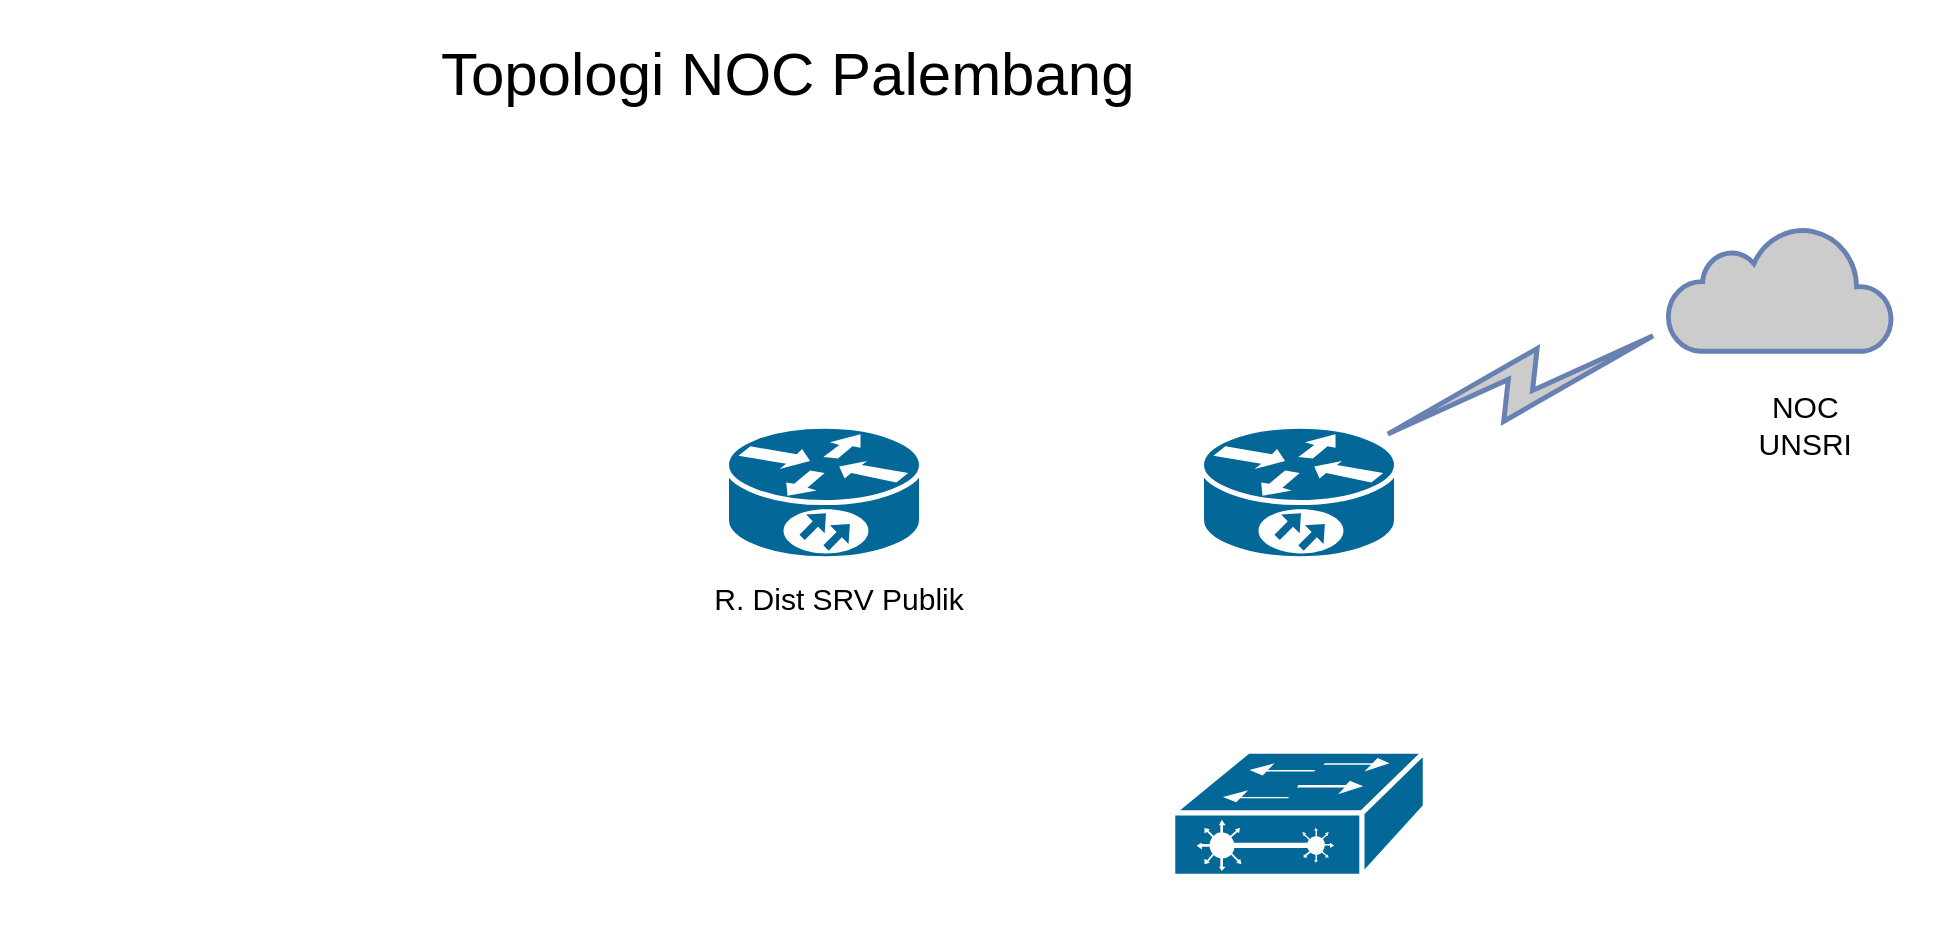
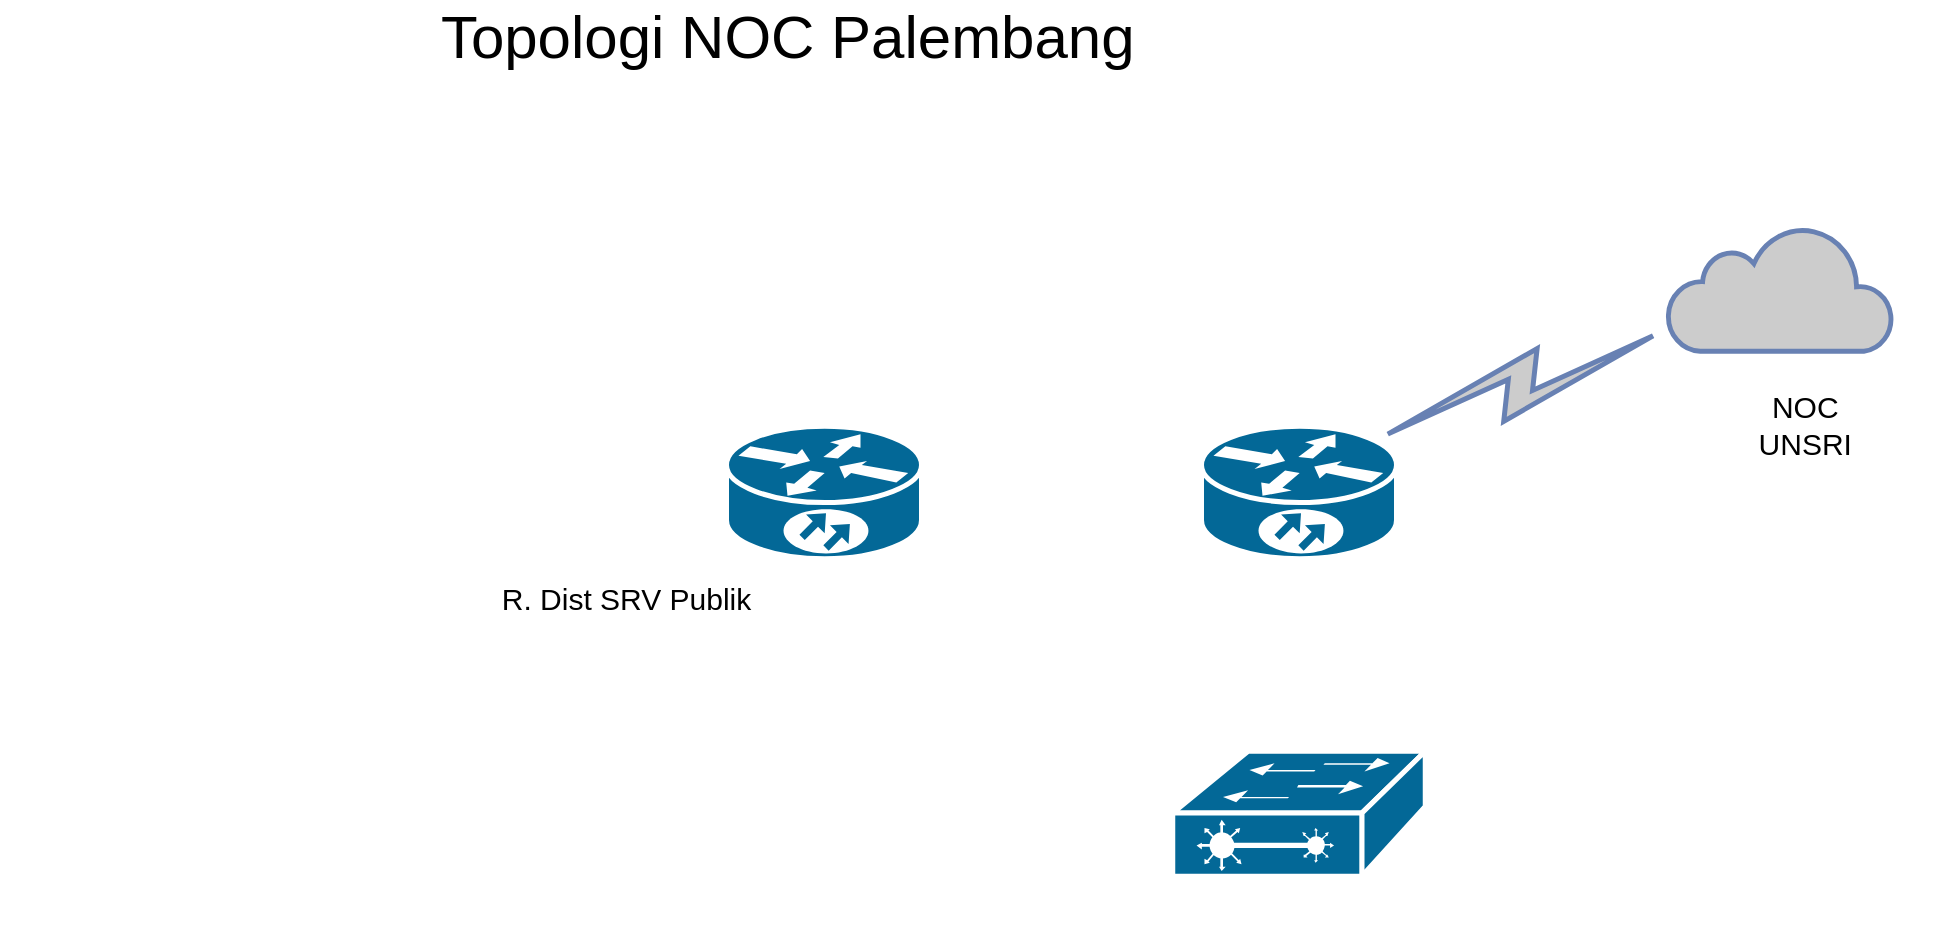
- <mxCell id="2" value="&lt;font style=&quot;font-size: 24px&quot;&gt;Topologi NOC Palembang&lt;/font&gt;" style="text;html=1;strokeColor=none;fillColor=none;align=center;verticalAlign=middle;whiteSpace=wrap;rounded=0;" parent="1" vertex="1"><mxGeometry x="20" y="20" width="590" height="20" as="geometry" /></mxCell>
+ <mxCell id="2" value="&lt;font style=&quot;font-size: 24px&quot;&gt;Topologi NOC Palembang&lt;/font&gt;" style="text;html=1;strokeColor=none;fillColor=none;align=center;verticalAlign=middle;whiteSpace=wrap;rounded=0;" parent="1" vertex="1"><mxGeometry x="20" y="5" width="590" height="20" as="geometry" /></mxCell>
- <mxCell id="8" value="R. Dist SRV Publik" style="text;html=1;strokeColor=none;fillColor=none;align=center;verticalAlign=middle;whiteSpace=wrap;rounded=0;" parent="1" vertex="1"><mxGeometry x="280" y="230" width="111" height="20" as="geometry" /></mxCell>
+ <mxCell id="8" value="R. Dist SRV Publik" style="text;html=1;strokeColor=none;fillColor=none;align=center;verticalAlign=middle;whiteSpace=wrap;rounded=0;" parent="1" vertex="1"><mxGeometry x="195" y="230" width="111" height="20" as="geometry" /></mxCell>
